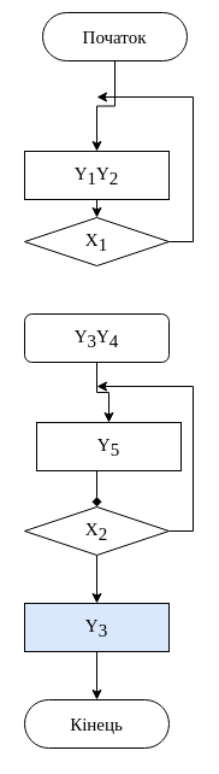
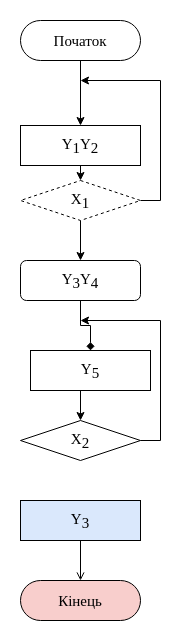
- <mxCell id="3" value="Початок" style="rounded=1;whiteSpace=wrap;html=1;arcSize=50;fontSize=15;fontFamily=Times New Roman;" vertex="1" parent="1"><mxGeometry x="35" y="10" width="120" height="40" as="geometry" /></mxCell>
+ <mxCell id="3" value="Початок" style="rounded=1;whiteSpace=wrap;html=1;arcSize=50;fontSize=15;fontFamily=Times New Roman;" vertex="1" parent="1"><mxGeometry x="20" y="20" width="120" height="40" as="geometry" /></mxCell>
- <mxCell id="9" value="X&lt;sub style=&quot;font-size: 15px;&quot;&gt;1&lt;/sub&gt;" style="rhombus;whiteSpace=wrap;html=1;fontSize=15;fontFamily=Times New Roman;" vertex="1" parent="1"><mxGeometry x="20" y="180" width="120" height="40" as="geometry" /></mxCell>
+ <mxCell id="9" value="X&lt;sub style=&quot;font-size: 15px;&quot;&gt;1&lt;/sub&gt;" style="rhombus;whiteSpace=wrap;html=1;fontSize=15;fontFamily=Times New Roman;dashed=1;" vertex="1" parent="1"><mxGeometry x="20" y="180" width="120" height="40" as="geometry" /></mxCell>
+ <mxCell id="7" style="edgeStyle=orthogonalEdgeStyle;rounded=0;orthogonalLoop=1;jettySize=auto;html=1;exitX=0.5;exitY=1;exitDx=0;exitDy=0;entryX=0.5;entryY=0;entryDx=0;entryDy=0;fontSize=15;fontFamily=Times New Roman;" edge="1" parent="1" source="9" target="11"><mxGeometry relative="1" as="geometry" /></mxCell>
- <mxCell id="10" style="edgeStyle=orthogonalEdgeStyle;rounded=0;orthogonalLoop=1;jettySize=auto;html=1;exitX=0.5;exitY=1;exitDx=0;exitDy=0;entryX=0.5;entryY=0;entryDx=0;entryDy=0;fontSize=15;fontFamily=Times New Roman;" edge="1" parent="1" source="11" target="13"><mxGeometry relative="1" as="geometry" /></mxCell>
+ <mxCell id="10" style="edgeStyle=orthogonalEdgeStyle;rounded=0;orthogonalLoop=1;jettySize=auto;html=1;exitX=0.5;exitY=1;exitDx=0;exitDy=0;entryX=0.5;entryY=0;entryDx=0;entryDy=0;fontSize=15;fontFamily=Times New Roman;endArrow=diamond;" edge="1" parent="1" source="11" target="13"><mxGeometry relative="1" as="geometry" /></mxCell>
- <mxCell id="12" style="edgeStyle=orthogonalEdgeStyle;rounded=0;orthogonalLoop=1;jettySize=auto;html=1;exitX=0.5;exitY=1;exitDx=0;exitDy=0;entryX=0.5;entryY=0;entryDx=0;entryDy=0;fontSize=15;fontFamily=Times New Roman;endArrow=diamond;" edge="1" parent="1" source="13" target="16"><mxGeometry relative="1" as="geometry" /></mxCell>
+ <mxCell id="12" style="edgeStyle=orthogonalEdgeStyle;rounded=0;orthogonalLoop=1;jettySize=auto;html=1;exitX=0.5;exitY=1;exitDx=0;exitDy=0;entryX=0.5;entryY=0;entryDx=0;entryDy=0;fontSize=15;fontFamily=Times New Roman;" edge="1" parent="1" source="13" target="16"><mxGeometry relative="1" as="geometry" /></mxCell>
- <mxCell id="14" style="edgeStyle=orthogonalEdgeStyle;rounded=0;orthogonalLoop=1;jettySize=auto;html=1;exitX=0.5;exitY=1;exitDx=0;exitDy=0;entryX=0.5;entryY=0;entryDx=0;entryDy=0;fontSize=15;fontFamily=Times New Roman;" edge="1" parent="1" source="16" target="18"><mxGeometry relative="1" as="geometry" /></mxCell>
- <mxCell id="17" style="edgeStyle=orthogonalEdgeStyle;rounded=0;orthogonalLoop=1;jettySize=auto;html=1;exitX=0.5;exitY=1;exitDx=0;exitDy=0;entryX=0.5;entryY=0;entryDx=0;entryDy=0;fontSize=15;fontFamily=Times New Roman;" edge="1" parent="1" source="18" target="4"><mxGeometry relative="1" as="geometry" /></mxCell>
+ <mxCell id="17" style="edgeStyle=orthogonalEdgeStyle;rounded=0;orthogonalLoop=1;jettySize=auto;html=1;exitX=0.5;exitY=1;exitDx=0;exitDy=0;entryX=0.5;entryY=0;entryDx=0;entryDy=0;fontSize=15;fontFamily=Times New Roman;endArrow=open;" edge="1" parent="1" source="18" target="4"><mxGeometry relative="1" as="geometry" /></mxCell>
- <mxCell id="4" value="Кінець" style="rounded=1;whiteSpace=wrap;html=1;arcSize=50;fontSize=15;fontFamily=Times New Roman;" vertex="1" parent="1"><mxGeometry x="20" y="580" width="120" height="40" as="geometry" /></mxCell>
+ <mxCell id="4" value="Кінець" style="rounded=1;whiteSpace=wrap;html=1;arcSize=50;fontSize=15;fontFamily=Times New Roman;fillColor=#f8cecc;" vertex="1" parent="1"><mxGeometry x="20" y="580" width="120" height="40" as="geometry" /></mxCell>
